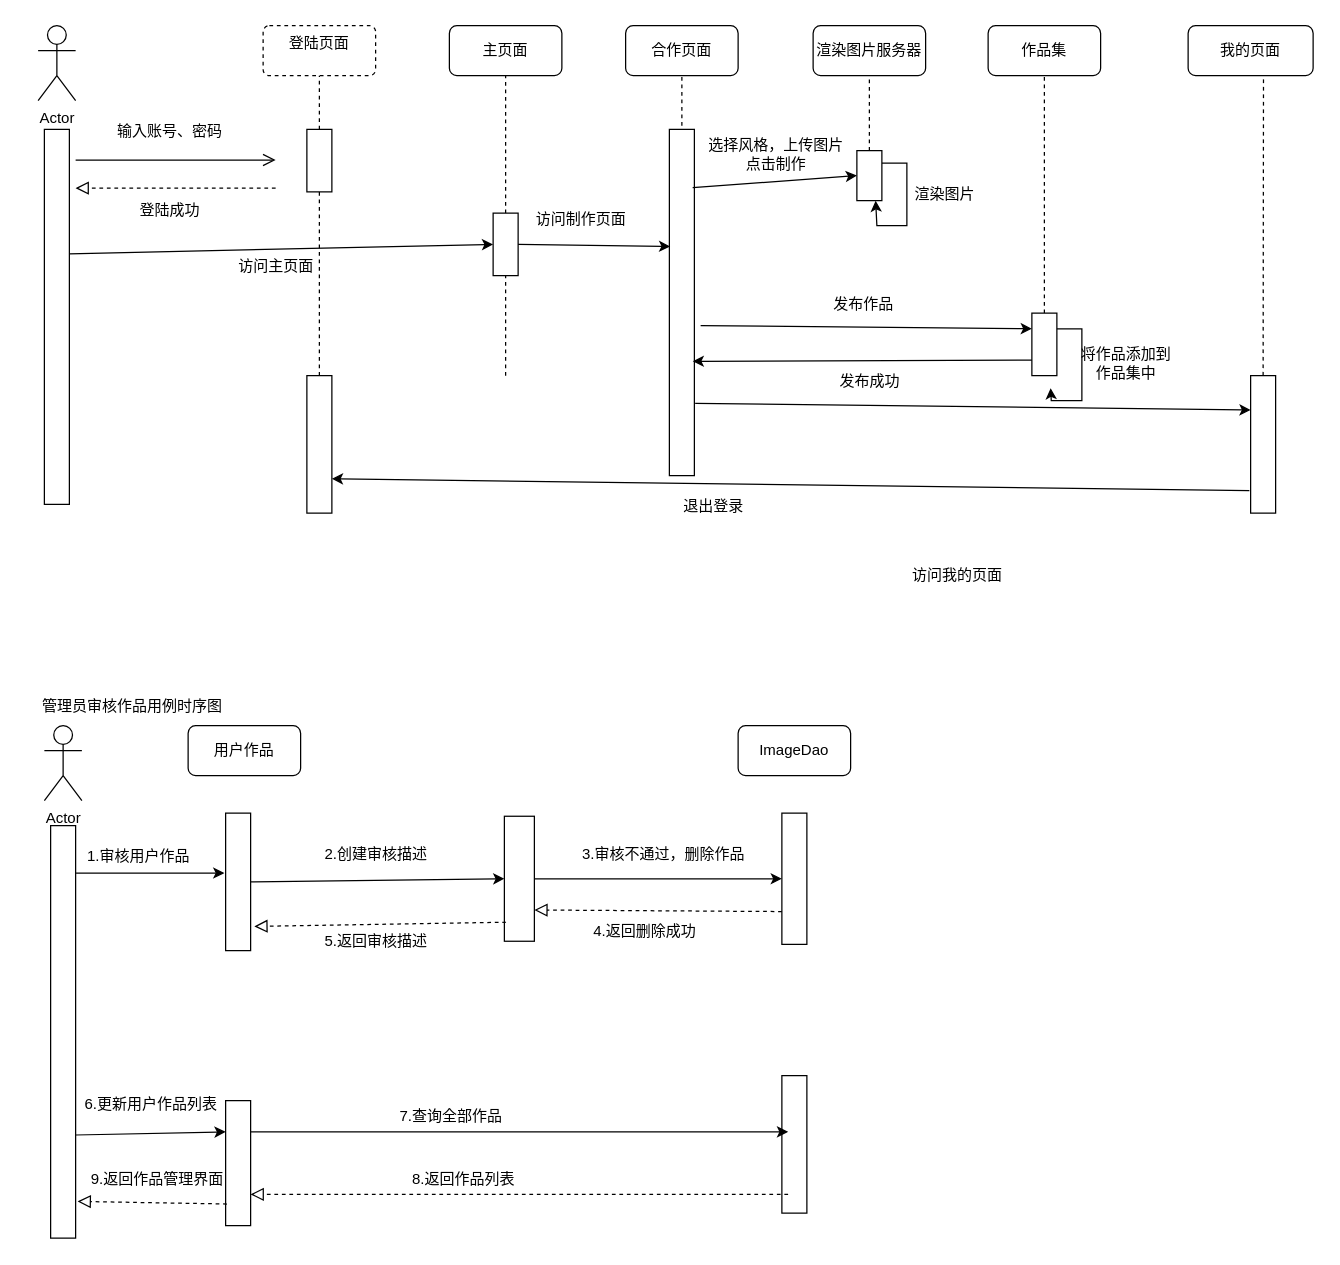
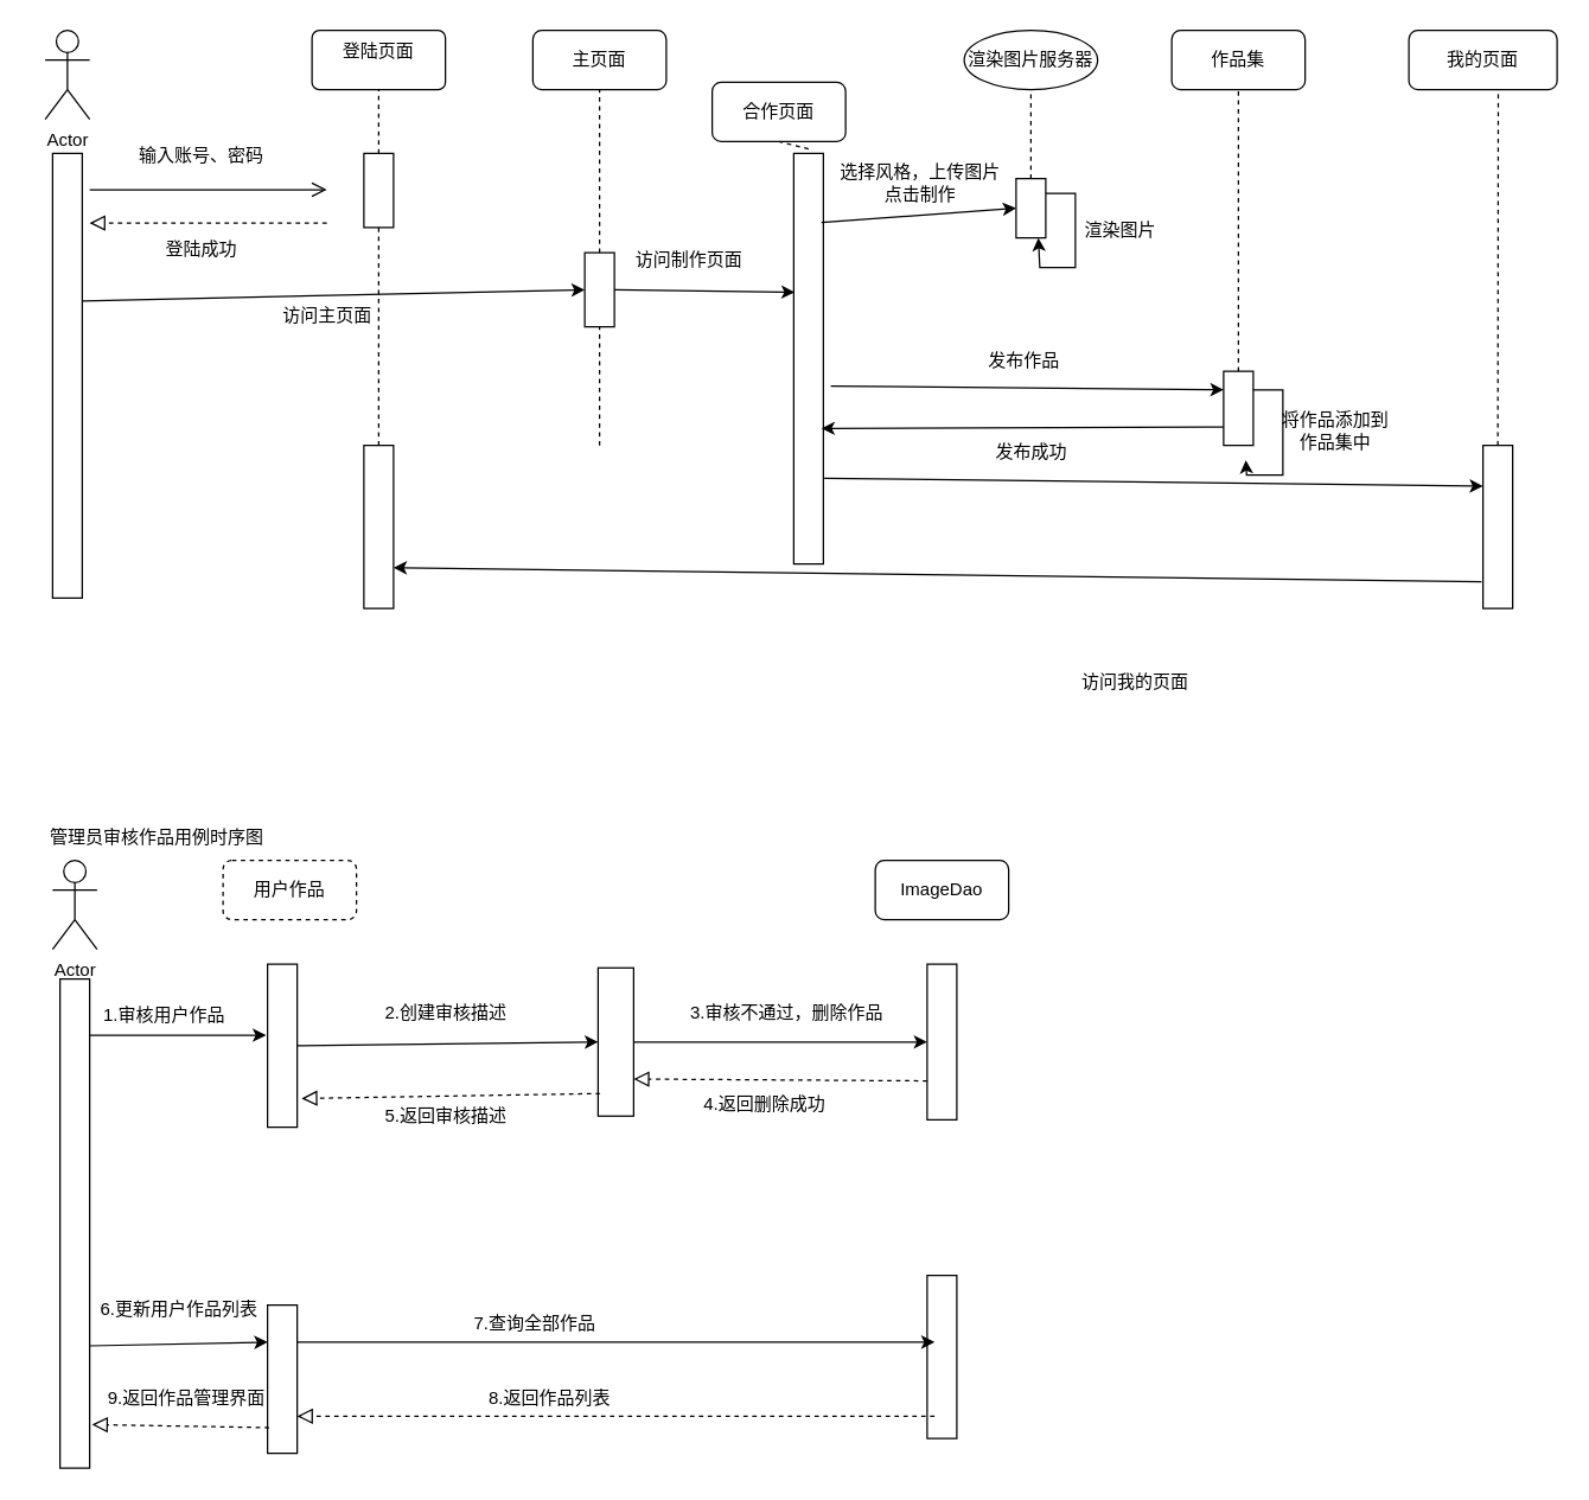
- <mxCell id="5" value="登陆页面" style="html=1;align=center;verticalAlign=top;rounded=1;absoluteArcSize=1;arcSize=10;dashed=1;whiteSpace=wrap;" parent="1" vertex="1"><mxGeometry x="210" width="90" height="40" as="geometry" y="20" /></mxCell>
+ <mxCell id="5" value="登陆页面" style="html=1;align=center;verticalAlign=top;rounded=1;absoluteArcSize=1;arcSize=10;dashed=0;whiteSpace=wrap;" parent="1" vertex="1"><mxGeometry x="210" width="90" height="40" as="geometry" y="20" /></mxCell>
- <mxCell id="16" value="合作页面" style="rounded=1;whiteSpace=wrap;html=1;" parent="1" vertex="1"><mxGeometry x="500" width="90" height="40" as="geometry" y="20" /></mxCell>
+ <mxCell id="16" value="合作页面" style="rounded=1;whiteSpace=wrap;html=1;" parent="1" vertex="1"><mxGeometry x="480" y="55" width="90" height="40" as="geometry" /></mxCell>
- <mxCell id="17" value="渲染图片服务器" style="rounded=1;whiteSpace=wrap;html=1;" parent="1" vertex="1"><mxGeometry x="650" width="90" height="40" as="geometry" y="20" /></mxCell>
+ <mxCell id="17" value="渲染图片服务器" style="ellipse;whiteSpace=wrap;html=1;" parent="1" vertex="1"><mxGeometry x="650" width="90" height="40" as="geometry" y="20" /></mxCell>
- <mxCell id="49" value="退出登录" style="text;html=1;align=center;verticalAlign=middle;resizable=0;points=[];autosize=1;strokeColor=none;fillColor=none;" parent="1" vertex="1"><mxGeometry x="535" y="390" width="70" height="30" as="geometry" /></mxCell>
- <mxCell id="54" value="用户作品" style="rounded=1;whiteSpace=wrap;html=1;" parent="1" vertex="1"><mxGeometry x="150" y="580" width="90" height="40" as="geometry" /></mxCell>
+ <mxCell id="54" value="用户作品" style="rounded=1;whiteSpace=wrap;html=1;dashed=1;" parent="1" vertex="1"><mxGeometry x="150" y="580" width="90" height="40" as="geometry" /></mxCell>
